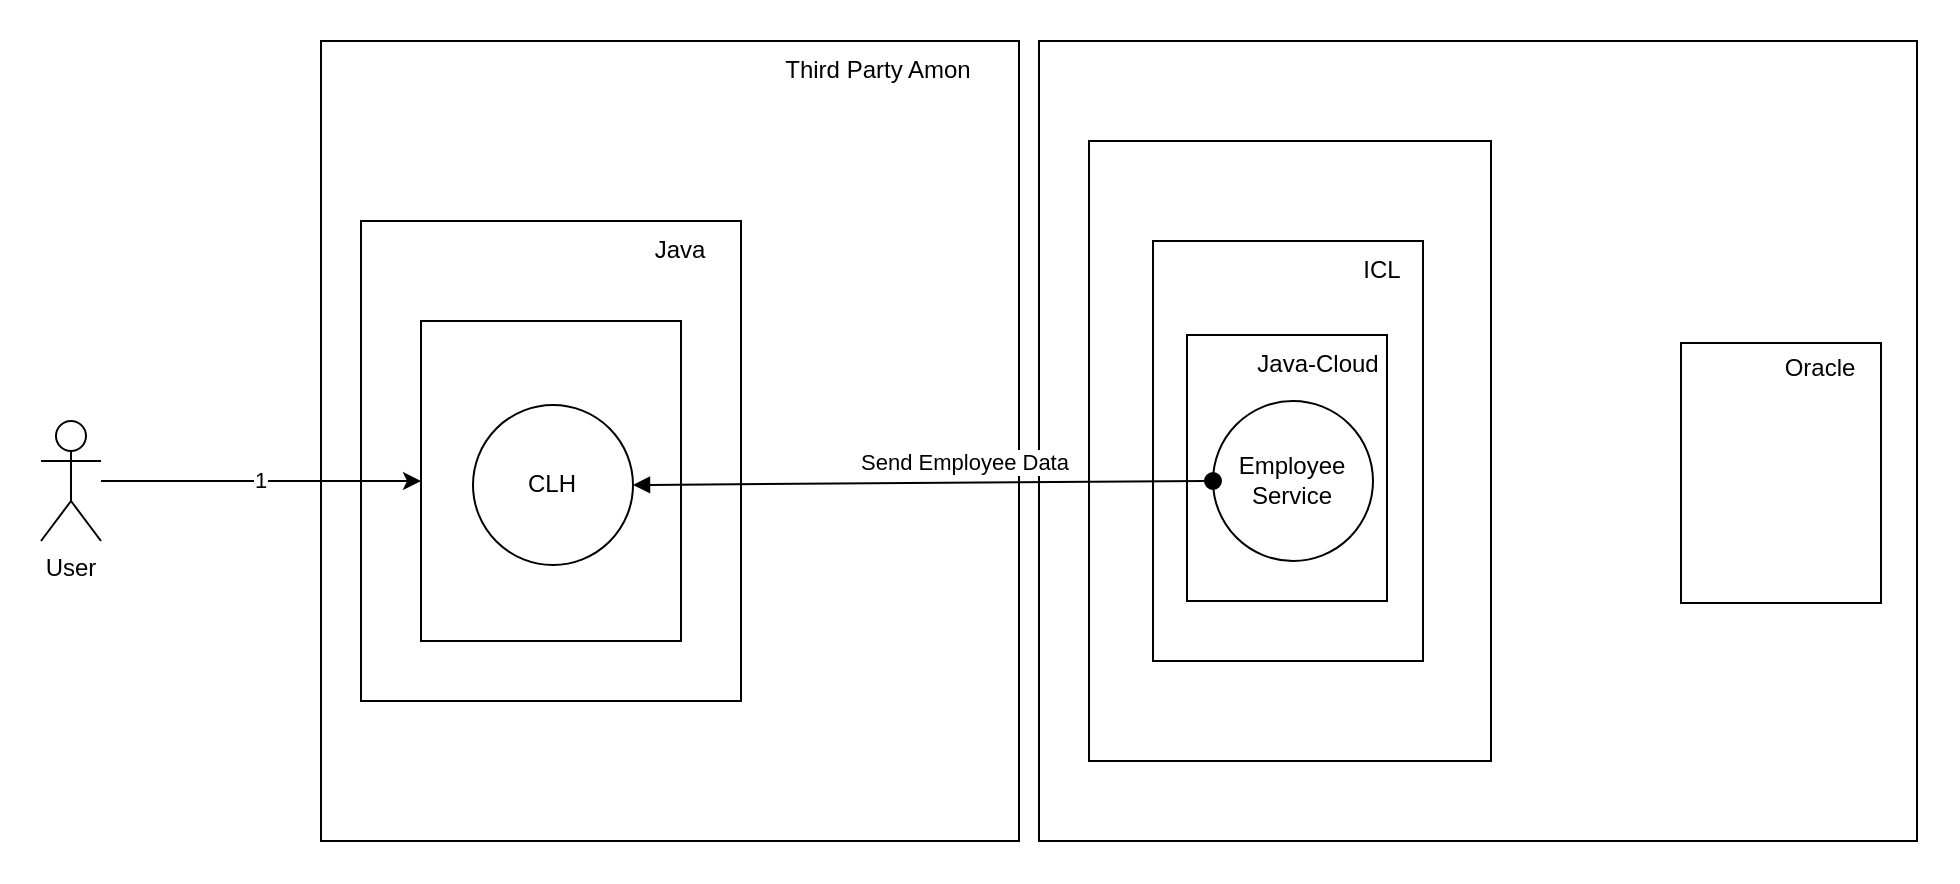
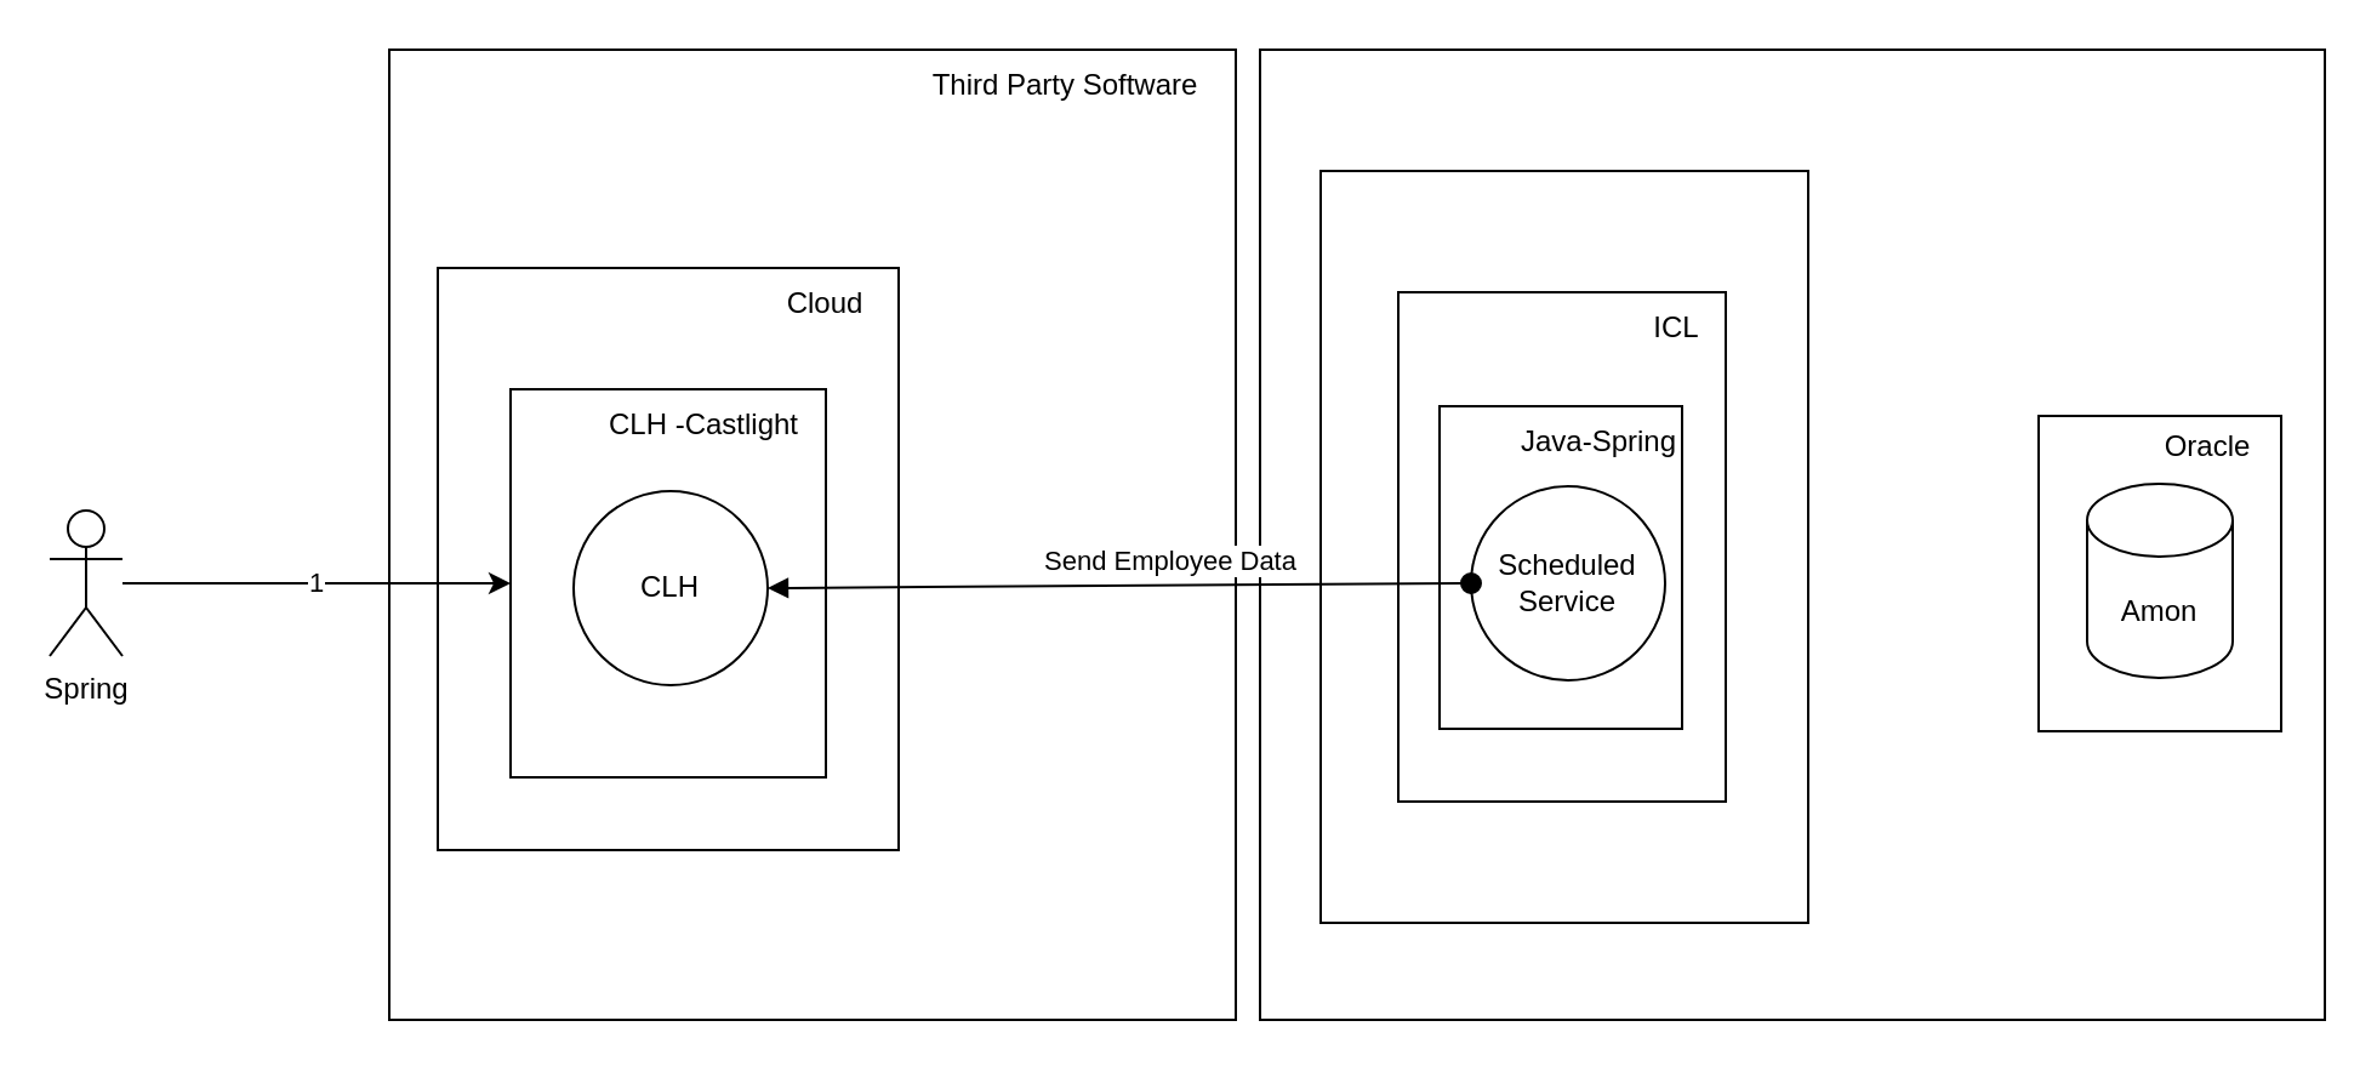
- <mxCell id="7" value="Third Party Amon" style="text;html=1;strokeColor=none;fillColor=none;align=center;verticalAlign=middle;whiteSpace=wrap;rounded=0;" vertex="1" parent="1"><mxGeometry x="359" y="20" width="160" height="30" as="geometry" /></mxCell>
+ <mxCell id="7" value="Third Party Software" style="text;html=1;strokeColor=none;fillColor=none;align=center;verticalAlign=middle;whiteSpace=wrap;rounded=0;" vertex="1" parent="1"><mxGeometry x="359" y="20" width="160" height="30" as="geometry" /></mxCell>
- <mxCell id="11" value="Java" style="text;html=1;strokeColor=none;fillColor=none;align=center;verticalAlign=middle;whiteSpace=wrap;rounded=0;" vertex="1" parent="1"><mxGeometry x="310" y="110" width="60" height="30" as="geometry" /></mxCell>
+ <mxCell id="11" value="Cloud" style="text;html=1;strokeColor=none;fillColor=none;align=center;verticalAlign=middle;whiteSpace=wrap;rounded=0;" vertex="1" parent="1"><mxGeometry x="310" y="110" width="60" height="30" as="geometry" /></mxCell>
+ <mxCell id="10" value="CLH -Castlight" style="text;html=1;strokeColor=none;fillColor=none;align=center;verticalAlign=middle;whiteSpace=wrap;rounded=0;" vertex="1" parent="1"><mxGeometry x="240" y="160" width="100" height="30" as="geometry" /></mxCell>
- <mxCell id="20" value="Java-Cloud" style="text;html=1;strokeColor=none;fillColor=none;align=center;verticalAlign=middle;whiteSpace=wrap;rounded=0;" vertex="1" parent="15"><mxGeometry x="48" y="47" width="70" height="30" as="geometry" /></mxCell>
+ <mxCell id="20" value="Java-Spring" style="text;html=1;strokeColor=none;fillColor=none;align=center;verticalAlign=middle;whiteSpace=wrap;rounded=0;" vertex="1" parent="15"><mxGeometry x="48" y="47" width="70" height="30" as="geometry" /></mxCell>
+ <mxCell id="6" value="Amon" style="shape=cylinder3;whiteSpace=wrap;html=1;boundedLbl=1;backgroundOutline=1;size=15;" vertex="1" parent="1"><mxGeometry x="860" y="199" width="60" height="80" as="geometry" /></mxCell>
- <mxCell id="19" value="Employee Service" style="ellipse;whiteSpace=wrap;html=1;aspect=fixed;" vertex="1" parent="15"><mxGeometry x="30" y="80" width="80" height="80" as="geometry" /></mxCell>
+ <mxCell id="19" value="Scheduled Service" style="ellipse;whiteSpace=wrap;html=1;aspect=fixed;" vertex="1" parent="15"><mxGeometry x="30" y="80" width="80" height="80" as="geometry" /></mxCell>
- <mxCell id="22" value="User" style="shape=umlActor;verticalLabelPosition=bottom;verticalAlign=top;html=1;outlineConnect=0;" vertex="1" parent="1"><mxGeometry x="20" y="210" width="30" height="60" as="geometry" /></mxCell>
+ <mxCell id="22" value="Spring" style="shape=umlActor;verticalLabelPosition=bottom;verticalAlign=top;html=1;outlineConnect=0;" vertex="1" parent="1"><mxGeometry x="20" y="210" width="30" height="60" as="geometry" /></mxCell>
